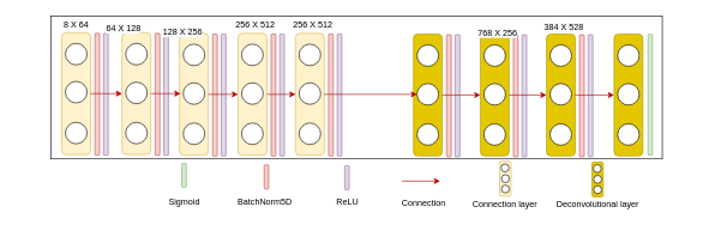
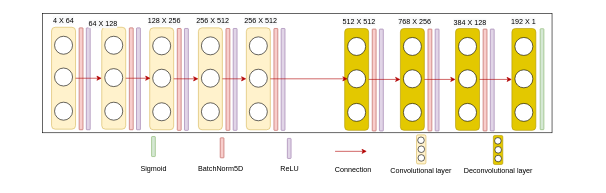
+ <mxCell id="43" value="&lt;span style=&quot;color: rgb(0, 0, 0); font-family: Helvetica; font-size: 12px; font-style: normal; font-variant-ligatures: normal; font-variant-caps: normal; font-weight: 400; letter-spacing: normal; orphans: 2; text-align: left; text-indent: 0px; text-transform: none; widows: 2; word-spacing: 0px; -webkit-text-stroke-width: 0px; background-color: rgb(248, 249, 250); text-decoration-thickness: initial; text-decoration-style: initial; text-decoration-color: initial; float: none; display: inline !important;&quot;&gt;512 X 512&lt;/span&gt;" style="text;whiteSpace=wrap;html=1;" parent="1" vertex="1"><mxGeometry x="569.25" y="22" width="60" height="20" as="geometry" /></mxCell>
+ <mxCell id="62" value="&lt;span style=&quot;color: rgb(0, 0, 0); font-family: Helvetica; font-size: 12px; font-style: normal; font-variant-ligatures: normal; font-variant-caps: normal; font-weight: 400; letter-spacing: normal; orphans: 2; text-align: left; text-indent: 0px; text-transform: none; widows: 2; word-spacing: 0px; -webkit-text-stroke-width: 0px; background-color: rgb(248, 249, 250); text-decoration-thickness: initial; text-decoration-style: initial; text-decoration-color: initial; float: none; display: inline !important;&quot;&gt;192 X 1&lt;/span&gt;" style="text;whiteSpace=wrap;html=1;" parent="1" vertex="1"><mxGeometry x="850.25" y="22" width="60" height="20" as="geometry" /></mxCell>
- <mxCell id="8" value="&lt;span style=&quot;color: rgb(0, 0, 0); font-family: Helvetica; font-size: 12px; font-style: normal; font-variant-ligatures: normal; font-variant-caps: normal; font-weight: 400; letter-spacing: normal; orphans: 2; text-align: left; text-indent: 0px; text-transform: none; widows: 2; word-spacing: 0px; -webkit-text-stroke-width: 0px; background-color: rgb(248, 249, 250); text-decoration-thickness: initial; text-decoration-style: initial; text-decoration-color: initial; float: none; display: inline !important;&quot;&gt;8 X 64&lt;/span&gt;" style="text;whiteSpace=wrap;html=1;" parent="1" vertex="1"><mxGeometry x="86" y="20" width="40" height="20" as="geometry" /></mxCell>
+ <mxCell id="8" value="&lt;span style=&quot;color: rgb(0, 0, 0); font-family: Helvetica; font-size: 12px; font-style: normal; font-variant-ligatures: normal; font-variant-caps: normal; font-weight: 400; letter-spacing: normal; orphans: 2; text-align: left; text-indent: 0px; text-transform: none; widows: 2; word-spacing: 0px; -webkit-text-stroke-width: 0px; background-color: rgb(248, 249, 250); text-decoration-thickness: initial; text-decoration-style: initial; text-decoration-color: initial; float: none; display: inline !important;&quot;&gt;4 X 64&lt;/span&gt;" style="text;whiteSpace=wrap;html=1;" parent="1" vertex="1"><mxGeometry x="86" y="20" width="40" height="20" as="geometry" /></mxCell>
- <mxCell id="57" value="&lt;span style=&quot;color: rgb(0, 0, 0); font-family: Helvetica; font-size: 12px; font-style: normal; font-variant-ligatures: normal; font-variant-caps: normal; font-weight: 400; letter-spacing: normal; orphans: 2; text-align: left; text-indent: 0px; text-transform: none; widows: 2; word-spacing: 0px; -webkit-text-stroke-width: 0px; background-color: rgb(248, 249, 250); text-decoration-thickness: initial; text-decoration-style: initial; text-decoration-color: initial; float: none; display: inline !important;&quot;&gt;384 X 528&lt;/span&gt;" style="text;whiteSpace=wrap;html=1;" parent="1" vertex="1"><mxGeometry x="754.25" y="24" width="60" height="20" as="geometry" /></mxCell>
+ <mxCell id="57" value="&lt;span style=&quot;color: rgb(0, 0, 0); font-family: Helvetica; font-size: 12px; font-style: normal; font-variant-ligatures: normal; font-variant-caps: normal; font-weight: 400; letter-spacing: normal; orphans: 2; text-align: left; text-indent: 0px; text-transform: none; widows: 2; word-spacing: 0px; -webkit-text-stroke-width: 0px; background-color: rgb(248, 249, 250); text-decoration-thickness: initial; text-decoration-style: initial; text-decoration-color: initial; float: none; display: inline !important;&quot;&gt;384 X 128&lt;/span&gt;" style="text;whiteSpace=wrap;html=1;" parent="1" vertex="1"><mxGeometry x="754.25" y="24" width="60" height="20" as="geometry" /></mxCell>
- <mxCell id="22" value="&lt;span style=&quot;color: rgb(0, 0, 0); font-family: Helvetica; font-size: 12px; font-style: normal; font-variant-ligatures: normal; font-variant-caps: normal; font-weight: 400; letter-spacing: normal; orphans: 2; text-align: left; text-indent: 0px; text-transform: none; widows: 2; word-spacing: 0px; -webkit-text-stroke-width: 0px; background-color: rgb(248, 249, 250); text-decoration-thickness: initial; text-decoration-style: initial; text-decoration-color: initial; float: none; display: inline !important;&quot;&gt;128 X 256&lt;/span&gt;" style="text;whiteSpace=wrap;html=1;" parent="1" vertex="1"><mxGeometry x="224" y="31" width="60" height="20" as="geometry" /></mxCell>
+ <mxCell id="22" value="&lt;span style=&quot;color: rgb(0, 0, 0); font-family: Helvetica; font-size: 12px; font-style: normal; font-variant-ligatures: normal; font-variant-caps: normal; font-weight: 400; letter-spacing: normal; orphans: 2; text-align: left; text-indent: 0px; text-transform: none; widows: 2; word-spacing: 0px; -webkit-text-stroke-width: 0px; background-color: rgb(248, 249, 250); text-decoration-thickness: initial; text-decoration-style: initial; text-decoration-color: initial; float: none; display: inline !important;&quot;&gt;128 X 256&lt;/span&gt;" style="text;whiteSpace=wrap;html=1;" parent="1" vertex="1"><mxGeometry x="244" y="21" width="60" height="20" as="geometry" /></mxCell>
- <mxCell id="50" value="&lt;span style=&quot;color: rgb(0, 0, 0); font-family: Helvetica; font-size: 12px; font-style: normal; font-variant-ligatures: normal; font-variant-caps: normal; font-weight: 400; letter-spacing: normal; orphans: 2; text-align: left; text-indent: 0px; text-transform: none; widows: 2; word-spacing: 0px; -webkit-text-stroke-width: 0px; background-color: rgb(248, 249, 250); text-decoration-thickness: initial; text-decoration-style: initial; text-decoration-color: initial; float: none; display: inline !important;&quot;&gt;768 X 256&lt;/span&gt;" style="text;whiteSpace=wrap;html=1;" parent="1" vertex="1"><mxGeometry x="662.25" y="32" width="60" height="20" as="geometry" /></mxCell>
+ <mxCell id="50" value="&lt;span style=&quot;color: rgb(0, 0, 0); font-family: Helvetica; font-size: 12px; font-style: normal; font-variant-ligatures: normal; font-variant-caps: normal; font-weight: 400; letter-spacing: normal; orphans: 2; text-align: left; text-indent: 0px; text-transform: none; widows: 2; word-spacing: 0px; -webkit-text-stroke-width: 0px; background-color: rgb(248, 249, 250); text-decoration-thickness: initial; text-decoration-style: initial; text-decoration-color: initial; float: none; display: inline !important;&quot;&gt;768 X 256&lt;/span&gt;" style="text;whiteSpace=wrap;html=1;" parent="1" vertex="1"><mxGeometry x="662.25" y="22" width="60" height="20" as="geometry" /></mxCell>
- <mxCell id="80" value="Connection layer" style="text;html=1;strokeColor=none;fillColor=none;align=center;verticalAlign=middle;whiteSpace=wrap;rounded=0;" parent="1" vertex="1"><mxGeometry x="636.25" y="268.5" width="131" height="30" as="geometry" /></mxCell>
+ <mxCell id="80" value="Convolutional layer" style="text;html=1;strokeColor=none;fillColor=none;align=center;verticalAlign=middle;whiteSpace=wrap;rounded=0;" parent="1" vertex="1"><mxGeometry x="636.25" y="268.5" width="131" height="30" as="geometry" /></mxCell>
